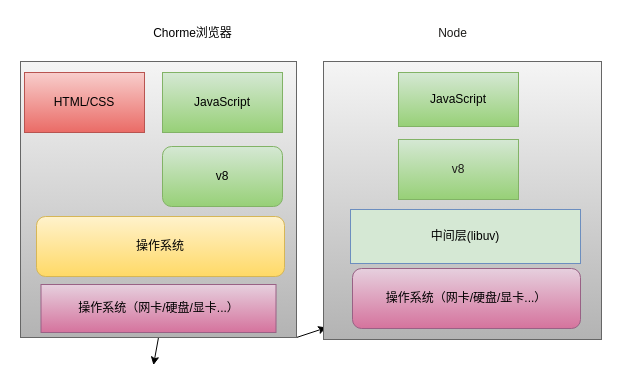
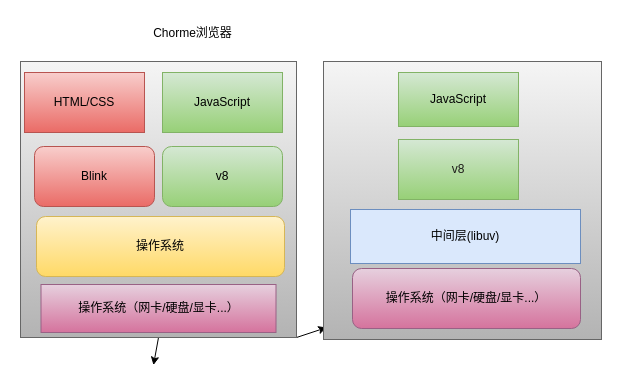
- <mxCell id="17" value="Node" style="text;html=1;align=center;verticalAlign=middle;resizable=0;points=[];autosize=1;strokeColor=none;fillColor=none;fontColor=#1D1C1A;" vertex="1" parent="1"><mxGeometry x="428" y="20" width="47" height="26" as="geometry" /></mxCell>
+ <mxCell id="8" value="&lt;font color=&quot;#000000&quot;&gt;Blink&lt;/font&gt;" style="rounded=1;whiteSpace=wrap;html=1;fillColor=#f8cecc;gradientColor=#ea6b66;strokeColor=#b85450;" vertex="1" parent="1"><mxGeometry x="34" y="146" width="120" height="60" as="geometry" /></mxCell>
- <mxCell id="14" value="&lt;font color=&quot;#000000&quot;&gt;中间层(libuv)&lt;/font&gt;" style="rounded=0;whiteSpace=wrap;html=1;fillColor=#d5e8d4;strokeColor=#6c8ebf;" vertex="1" parent="1"><mxGeometry x="350" y="209" width="230" height="54" as="geometry" /></mxCell>
+ <mxCell id="14" value="&lt;font color=&quot;#000000&quot;&gt;中间层(libuv)&lt;/font&gt;" style="rounded=0;whiteSpace=wrap;html=1;fillColor=#dae8fc;strokeColor=#6c8ebf;" vertex="1" parent="1"><mxGeometry x="350" y="209" width="230" height="54" as="geometry" /></mxCell>
